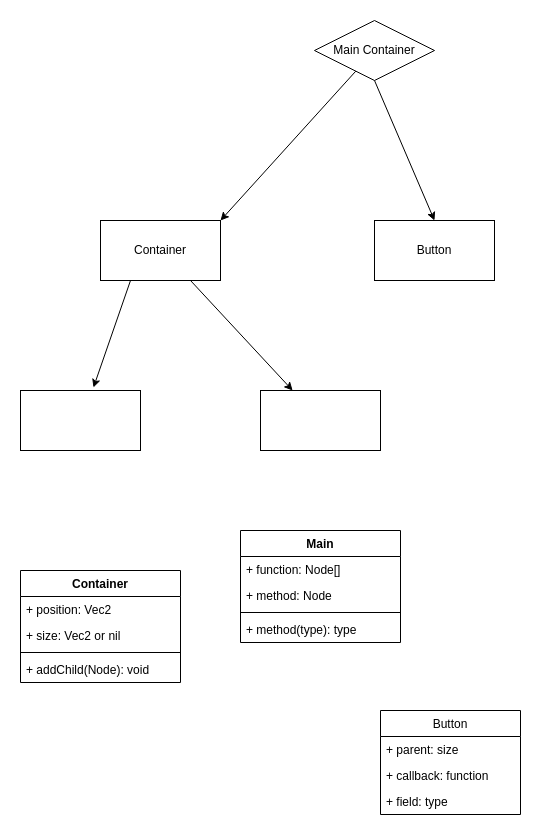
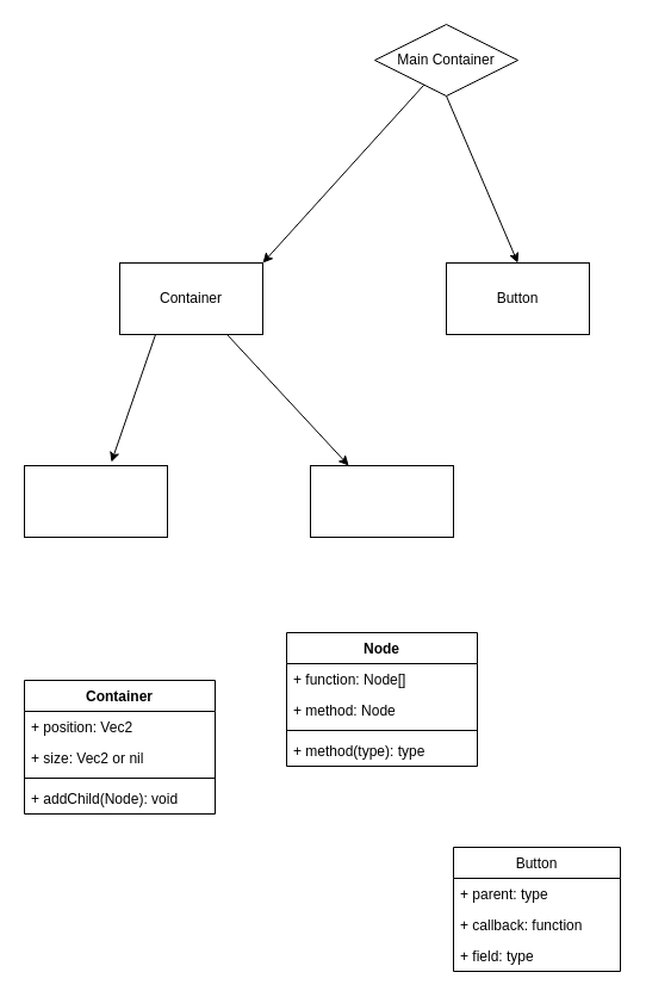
- <mxCell id="20" value="Main" style="swimlane;fontStyle=1;align=center;verticalAlign=top;childLayout=stackLayout;horizontal=1;startSize=26;horizontalStack=0;resizeParent=1;resizeParentMax=0;resizeLast=0;collapsible=1;marginBottom=0;" vertex="1" parent="1"><mxGeometry x="240" y="530" width="160" height="112" as="geometry" /></mxCell>
+ <mxCell id="20" value="Node" style="swimlane;fontStyle=1;align=center;verticalAlign=top;childLayout=stackLayout;horizontal=1;startSize=26;horizontalStack=0;resizeParent=1;resizeParentMax=0;resizeLast=0;collapsible=1;marginBottom=0;" vertex="1" parent="1"><mxGeometry x="240" y="530" width="160" height="112" as="geometry" /></mxCell>
- <mxCell id="17" value="+ parent: size" style="text;strokeColor=none;fillColor=none;align=left;verticalAlign=top;spacingLeft=4;spacingRight=4;overflow=hidden;rotatable=0;points=[[0,0.5],[1,0.5]];portConstraint=eastwest;" vertex="1" parent="16"><mxGeometry y="26" width="140" height="26" as="geometry" /></mxCell>
+ <mxCell id="17" value="+ parent: type" style="text;strokeColor=none;fillColor=none;align=left;verticalAlign=top;spacingLeft=4;spacingRight=4;overflow=hidden;rotatable=0;points=[[0,0.5],[1,0.5]];portConstraint=eastwest;" vertex="1" parent="16"><mxGeometry y="26" width="140" height="26" as="geometry" /></mxCell>
